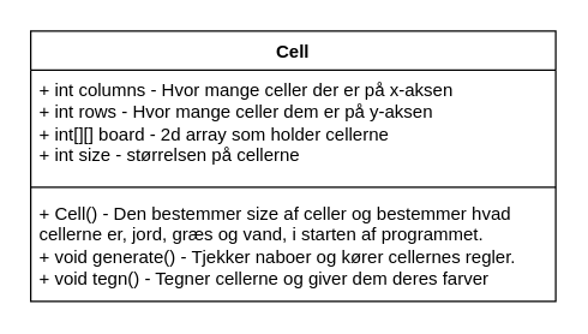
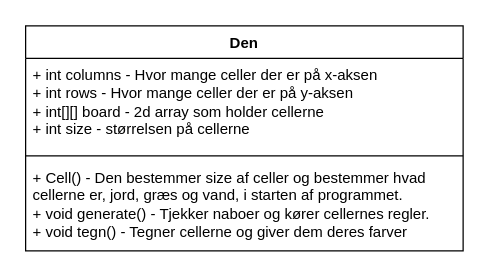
- <mxCell id="2" value="Cell" style="swimlane;fontStyle=1;align=center;verticalAlign=top;childLayout=stackLayout;horizontal=1;startSize=26;horizontalStack=0;resizeParent=1;resizeParentMax=0;resizeLast=0;collapsible=1;marginBottom=0;whiteSpace=wrap;html=1;" vertex="1" parent="1"><mxGeometry x="20" y="20" width="350" height="180" as="geometry" /></mxCell>
+ <mxCell id="2" value="Den" style="swimlane;fontStyle=1;align=center;verticalAlign=top;childLayout=stackLayout;horizontal=1;startSize=26;horizontalStack=0;resizeParent=1;resizeParentMax=0;resizeLast=0;collapsible=1;marginBottom=0;whiteSpace=wrap;html=1;" vertex="1" parent="1"><mxGeometry x="20" y="20" width="350" height="180" as="geometry" /></mxCell>
- <mxCell id="3" value="&lt;div&gt;+ int columns - Hvor mange celler der er på x-aksen &lt;br&gt;&lt;/div&gt;&lt;div&gt;+ int rows - Hvor mange celler dem er på y-aksen&lt;br&gt;&lt;/div&gt;&lt;div&gt;+ int[][] board - 2d array som holder cellerne&lt;br&gt;&lt;/div&gt;&lt;div&gt;+ int size - størrelsen på cellerne&lt;br&gt;&lt;/div&gt;" style="text;strokeColor=none;fillColor=none;align=left;verticalAlign=top;spacingLeft=4;spacingRight=4;overflow=hidden;rotatable=0;points=[[0,0.5],[1,0.5]];portConstraint=eastwest;whiteSpace=wrap;html=1;" vertex="1" parent="2"><mxGeometry y="26" width="350" height="74" as="geometry" /></mxCell>
+ <mxCell id="3" value="&lt;div&gt;+ int columns - Hvor mange celler der er på x-aksen &lt;br&gt;&lt;/div&gt;&lt;div&gt;+ int rows - Hvor mange celler der er på y-aksen&lt;br&gt;&lt;/div&gt;&lt;div&gt;+ int[][] board - 2d array som holder cellerne&lt;br&gt;&lt;/div&gt;&lt;div&gt;+ int size - størrelsen på cellerne&lt;br&gt;&lt;/div&gt;" style="text;strokeColor=none;fillColor=none;align=left;verticalAlign=top;spacingLeft=4;spacingRight=4;overflow=hidden;rotatable=0;points=[[0,0.5],[1,0.5]];portConstraint=eastwest;whiteSpace=wrap;html=1;" vertex="1" parent="2"><mxGeometry y="26" width="350" height="74" as="geometry" /></mxCell>
